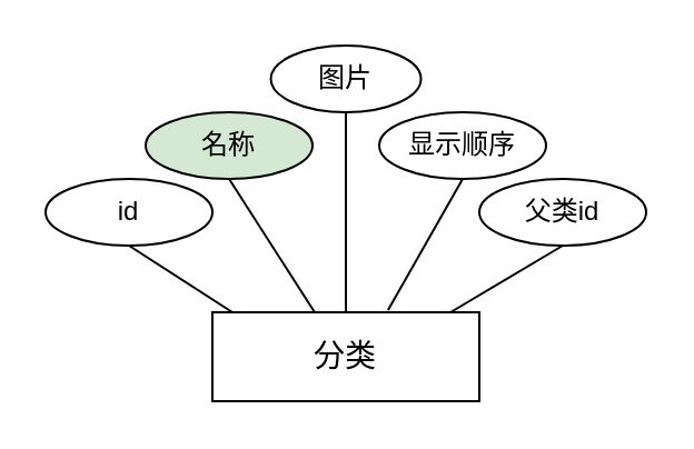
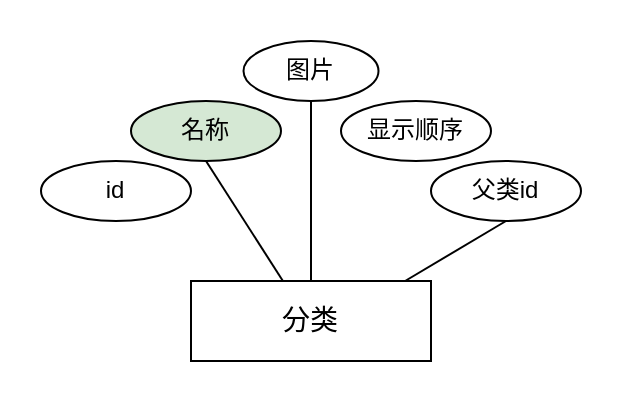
- <mxCell id="10" value="" style="endArrow=none;html=1;rounded=0;entryX=0.5;entryY=1;entryDx=0;entryDy=0;exitX=0.658;exitY=-0.025;exitDx=0;exitDy=0;exitPerimeter=0;" parent="1" source="2" target="6" edge="1"><mxGeometry width="50" height="50" relative="1" as="geometry"><mxPoint x="148" y="125" as="sourcePoint" /><mxPoint x="190" y="65" as="targetPoint" /></mxGeometry></mxCell>
- <mxCell id="7" value="" style="endArrow=none;html=1;rounded=0;exitX=0.075;exitY=0;exitDx=0;exitDy=0;exitPerimeter=0;entryX=0.5;entryY=1;entryDx=0;entryDy=0;" parent="1" source="2" target="3" edge="1"><mxGeometry width="50" height="50" relative="1" as="geometry"><mxPoint x="140" y="115" as="sourcePoint" /><mxPoint x="190" y="65" as="targetPoint" /></mxGeometry></mxCell>
